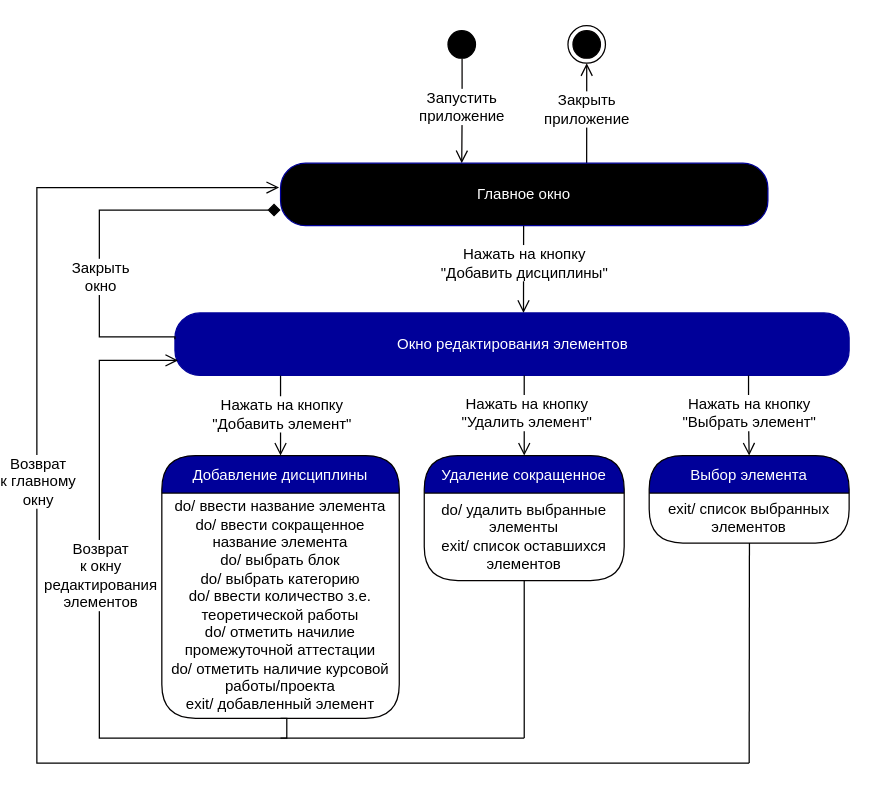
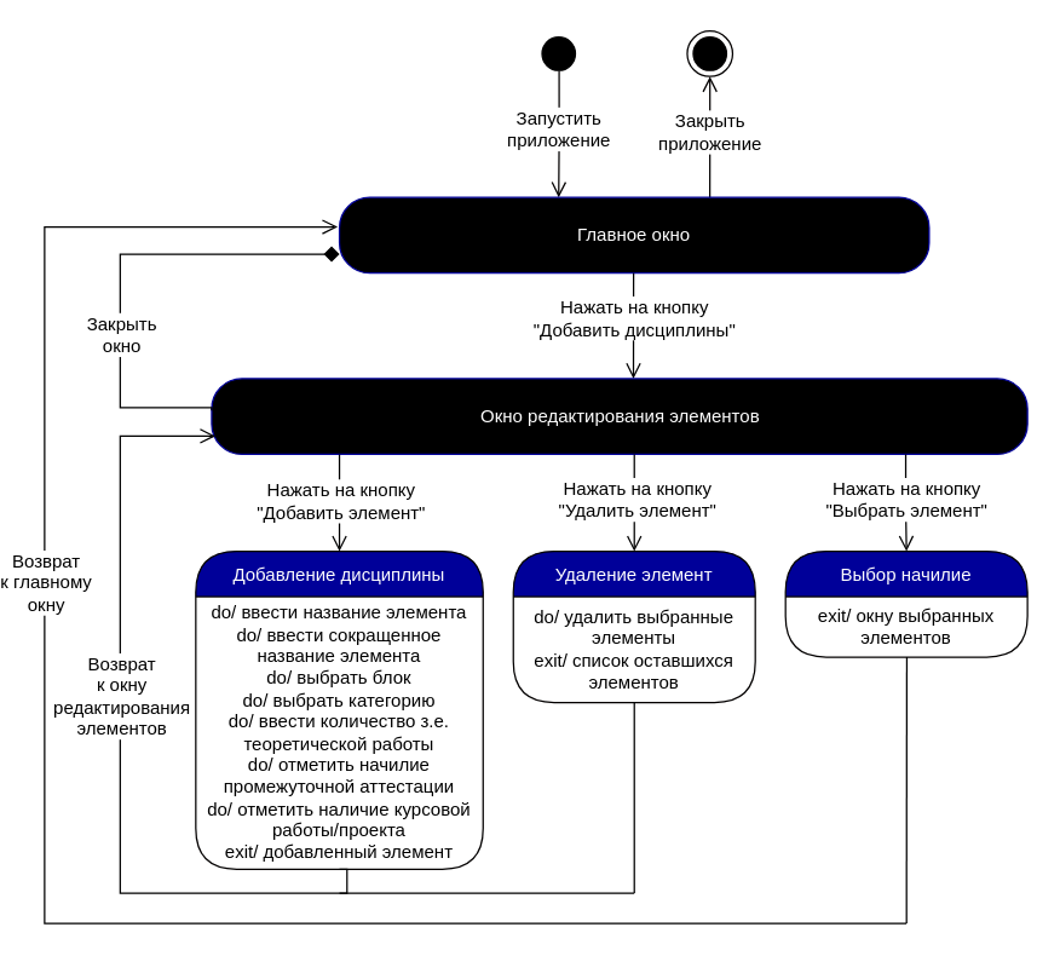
- <mxCell id="11" value="Окно редактирования элементов" style="rounded=1;whiteSpace=wrap;html=1;arcSize=40;fontColor=#FFFFFF;fillColor=#000099;strokeColor=#000099;" parent="1" vertex="1"><mxGeometry x="130.5" y="249.82" width="539.5" height="50" as="geometry" /></mxCell>
+ <mxCell id="11" value="Окно редактирования элементов" style="rounded=1;whiteSpace=wrap;html=1;arcSize=40;fontColor=#FFFFFF;fillColor=#000000;strokeColor=#000099;" parent="1" vertex="1"><mxGeometry x="130.5" y="249.82" width="539.5" height="50" as="geometry" /></mxCell>
- <mxCell id="20" value="Удаление сокращенное" style="swimlane;fontStyle=0;align=center;verticalAlign=middle;childLayout=stackLayout;horizontal=1;startSize=30;horizontalStack=0;resizeParent=0;resizeLast=1;container=0;fontColor=#FFFFFF;collapsible=0;rounded=1;arcSize=30;strokeColor=#030000;fillColor=#000099;swimlaneFillColor=#FFFFFF;dropTarget=0;fontSize=12;" parent="1" vertex="1"><mxGeometry x="330" y="364" width="160" height="100" as="geometry" /></mxCell>
+ <mxCell id="20" value="Удаление элемент" style="swimlane;fontStyle=0;align=center;verticalAlign=middle;childLayout=stackLayout;horizontal=1;startSize=30;horizontalStack=0;resizeParent=0;resizeLast=1;container=0;fontColor=#FFFFFF;collapsible=0;rounded=1;arcSize=30;strokeColor=#030000;fillColor=#000099;swimlaneFillColor=#FFFFFF;dropTarget=0;fontSize=12;" parent="1" vertex="1"><mxGeometry x="330" y="364" width="160" height="100" as="geometry" /></mxCell>
- <mxCell id="24" value="Выбор элемента" style="swimlane;fontStyle=0;align=center;verticalAlign=middle;childLayout=stackLayout;horizontal=1;startSize=30;horizontalStack=0;resizeParent=0;resizeLast=1;container=0;fontColor=#FFFFFF;collapsible=0;rounded=1;arcSize=30;strokeColor=#030000;fillColor=#000099;swimlaneFillColor=#FFFFFF;dropTarget=0;fontSize=12;" parent="1" vertex="1"><mxGeometry x="510" y="364" width="160" height="70" as="geometry" /></mxCell>
+ <mxCell id="24" value="Выбор начилие" style="swimlane;fontStyle=0;align=center;verticalAlign=middle;childLayout=stackLayout;horizontal=1;startSize=30;horizontalStack=0;resizeParent=0;resizeLast=1;container=0;fontColor=#FFFFFF;collapsible=0;rounded=1;arcSize=30;strokeColor=#030000;fillColor=#000099;swimlaneFillColor=#FFFFFF;dropTarget=0;fontSize=12;" parent="1" vertex="1"><mxGeometry x="510" y="364" width="160" height="70" as="geometry" /></mxCell>
- <mxCell id="25" value="exit/ список выбранных элементов" style="text;html=1;strokeColor=none;fillColor=none;align=center;verticalAlign=middle;spacingLeft=4;spacingRight=4;whiteSpace=wrap;overflow=hidden;rotatable=0;fontColor=#000000;fontSize=12;" parent="24" vertex="1"><mxGeometry y="30" width="160" height="40" as="geometry" /></mxCell>
+ <mxCell id="25" value="exit/ окну выбранных элементов" style="text;html=1;strokeColor=none;fillColor=none;align=center;verticalAlign=middle;spacingLeft=4;spacingRight=4;whiteSpace=wrap;overflow=hidden;rotatable=0;fontColor=#000000;fontSize=12;" parent="24" vertex="1"><mxGeometry y="30" width="160" height="40" as="geometry" /></mxCell>
